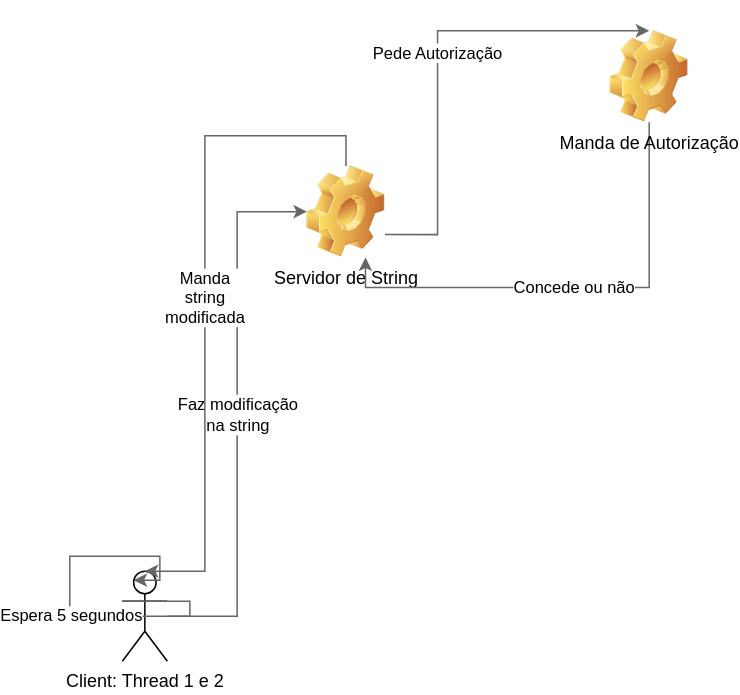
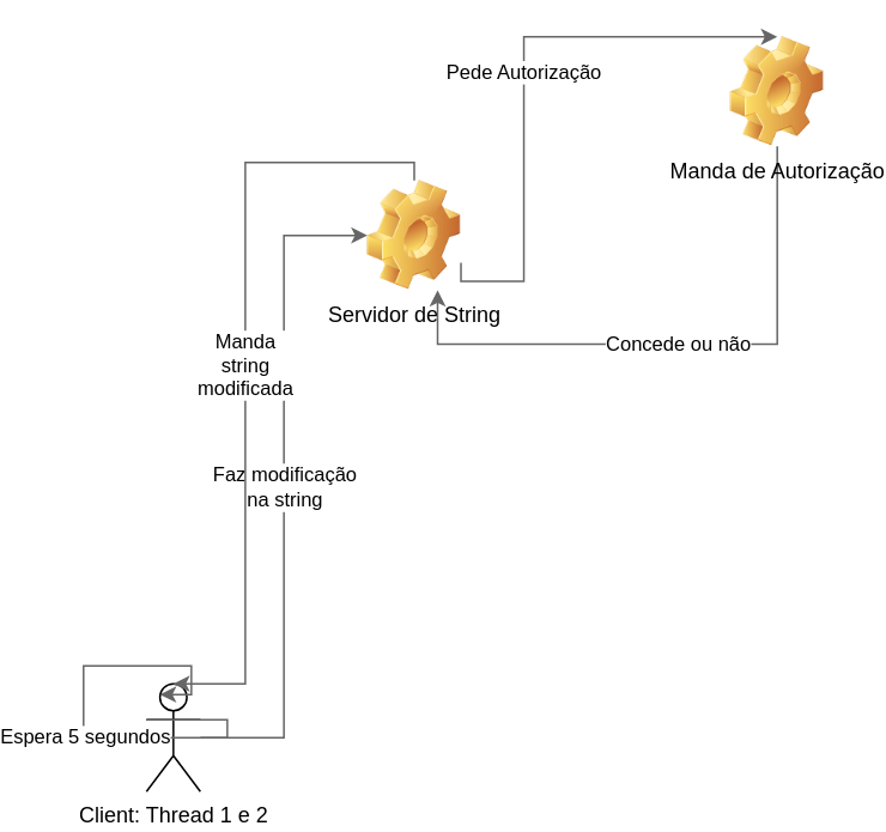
- <mxCell id="6" value="Servidor de String" style="shape=image;html=1;verticalLabelPosition=bottom;verticalAlign=top;imageAspect=1;aspect=fixed;image=img/clipart/Gear_128x128.png" vertex="1" parent="1"><mxGeometry x="178" y="110" width="52" height="61" as="geometry" /></mxCell>
+ <mxCell id="6" value="Servidor de String" style="shape=image;html=1;verticalLabelPosition=bottom;verticalAlign=top;imageAspect=1;aspect=fixed;image=img/clipart/Gear_128x128.png" vertex="1" parent="1"><mxGeometry x="178" y="100" width="52" height="61" as="geometry" /></mxCell>
